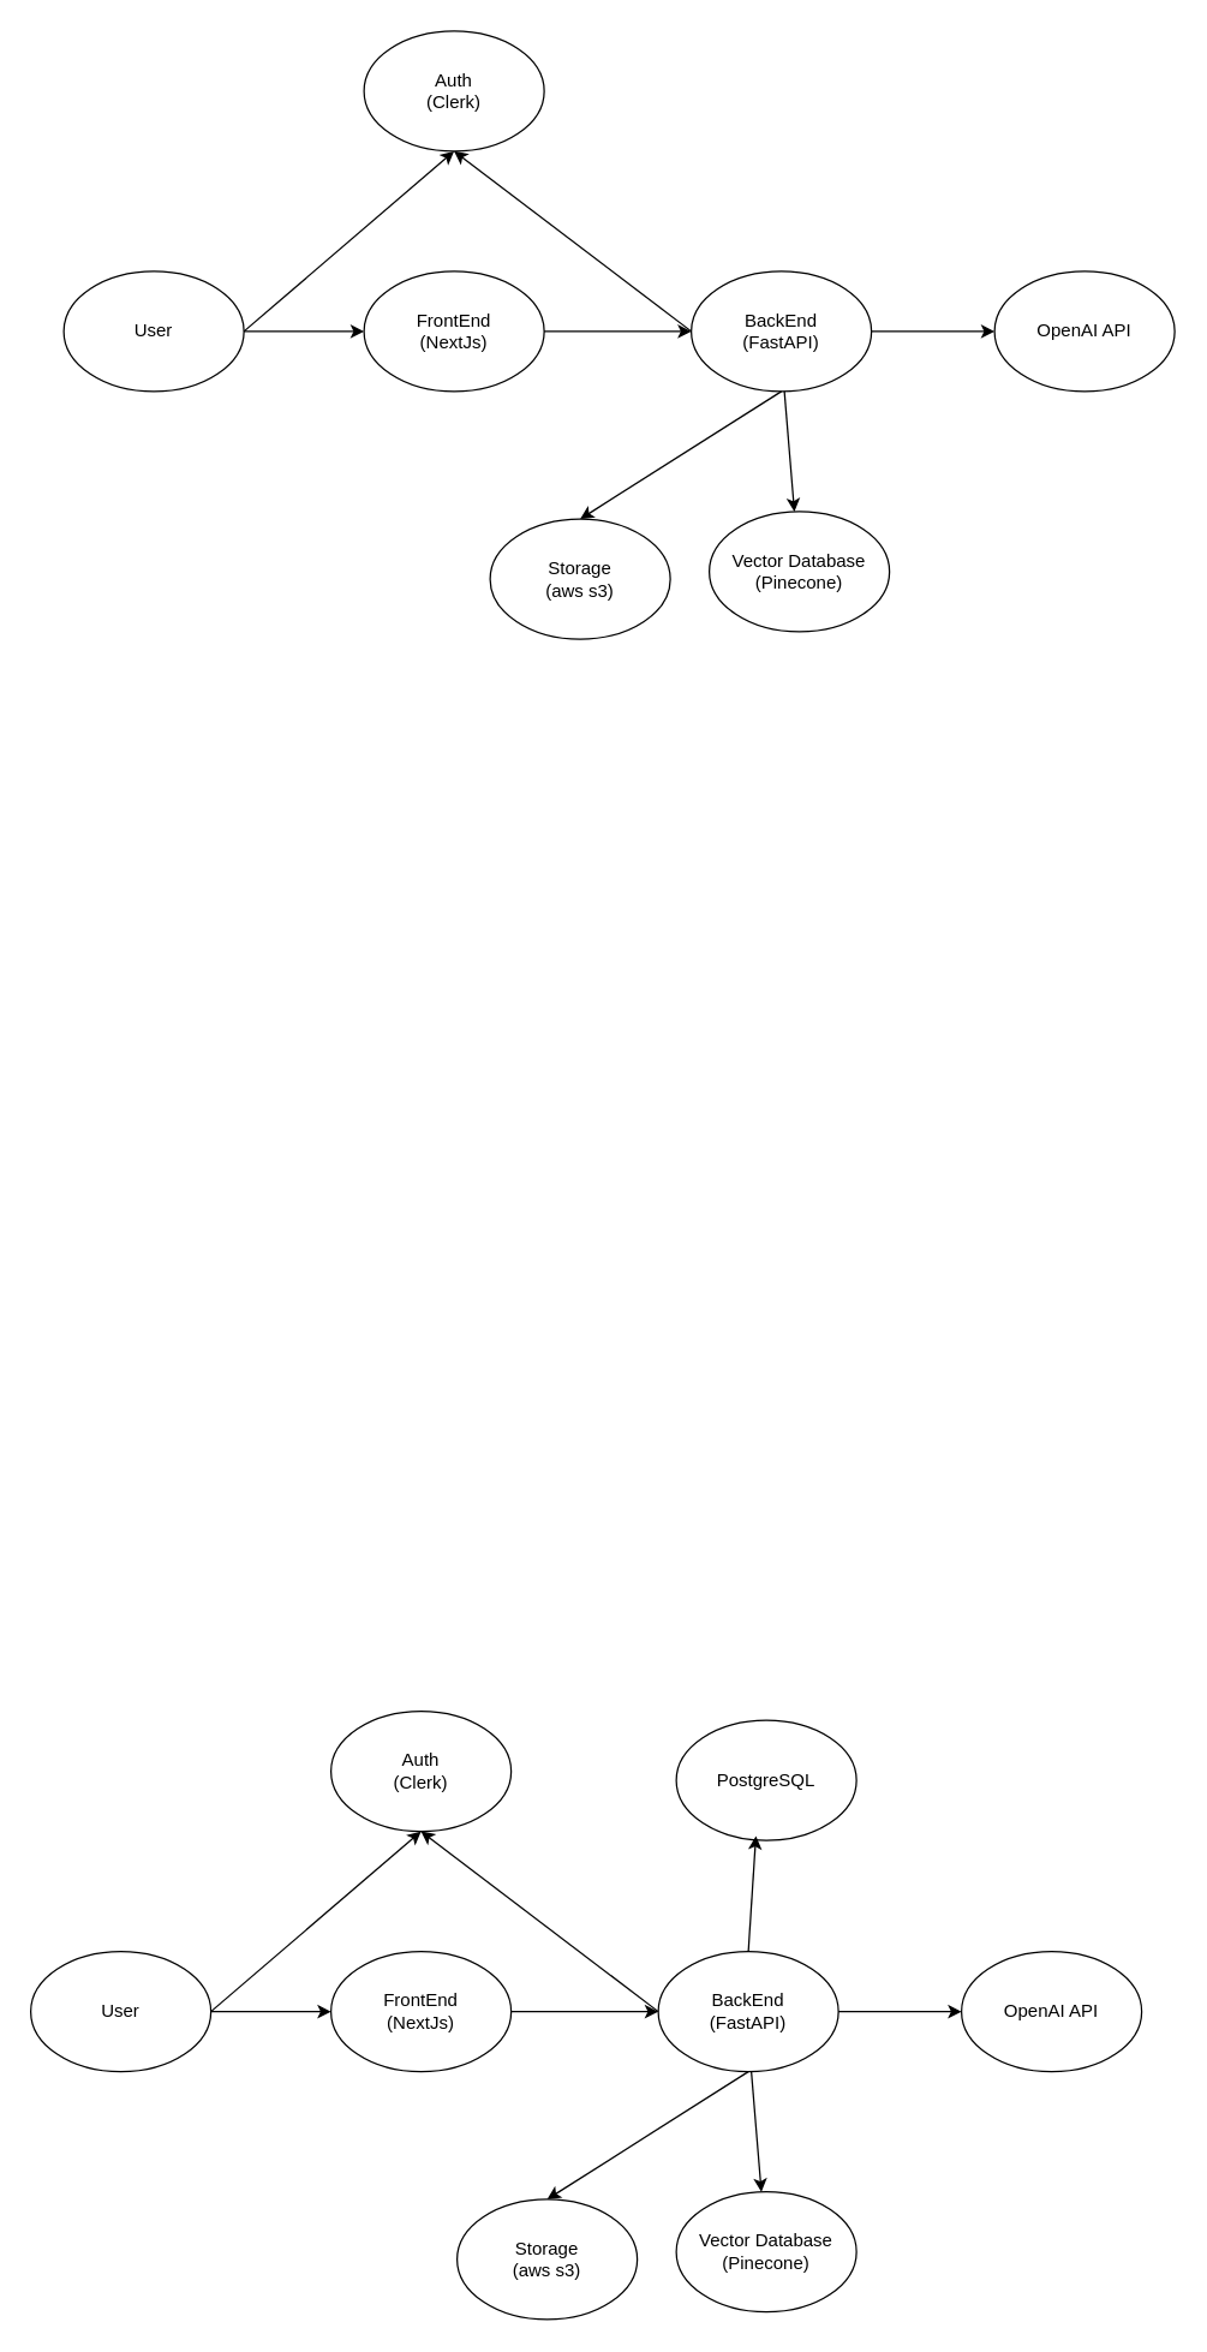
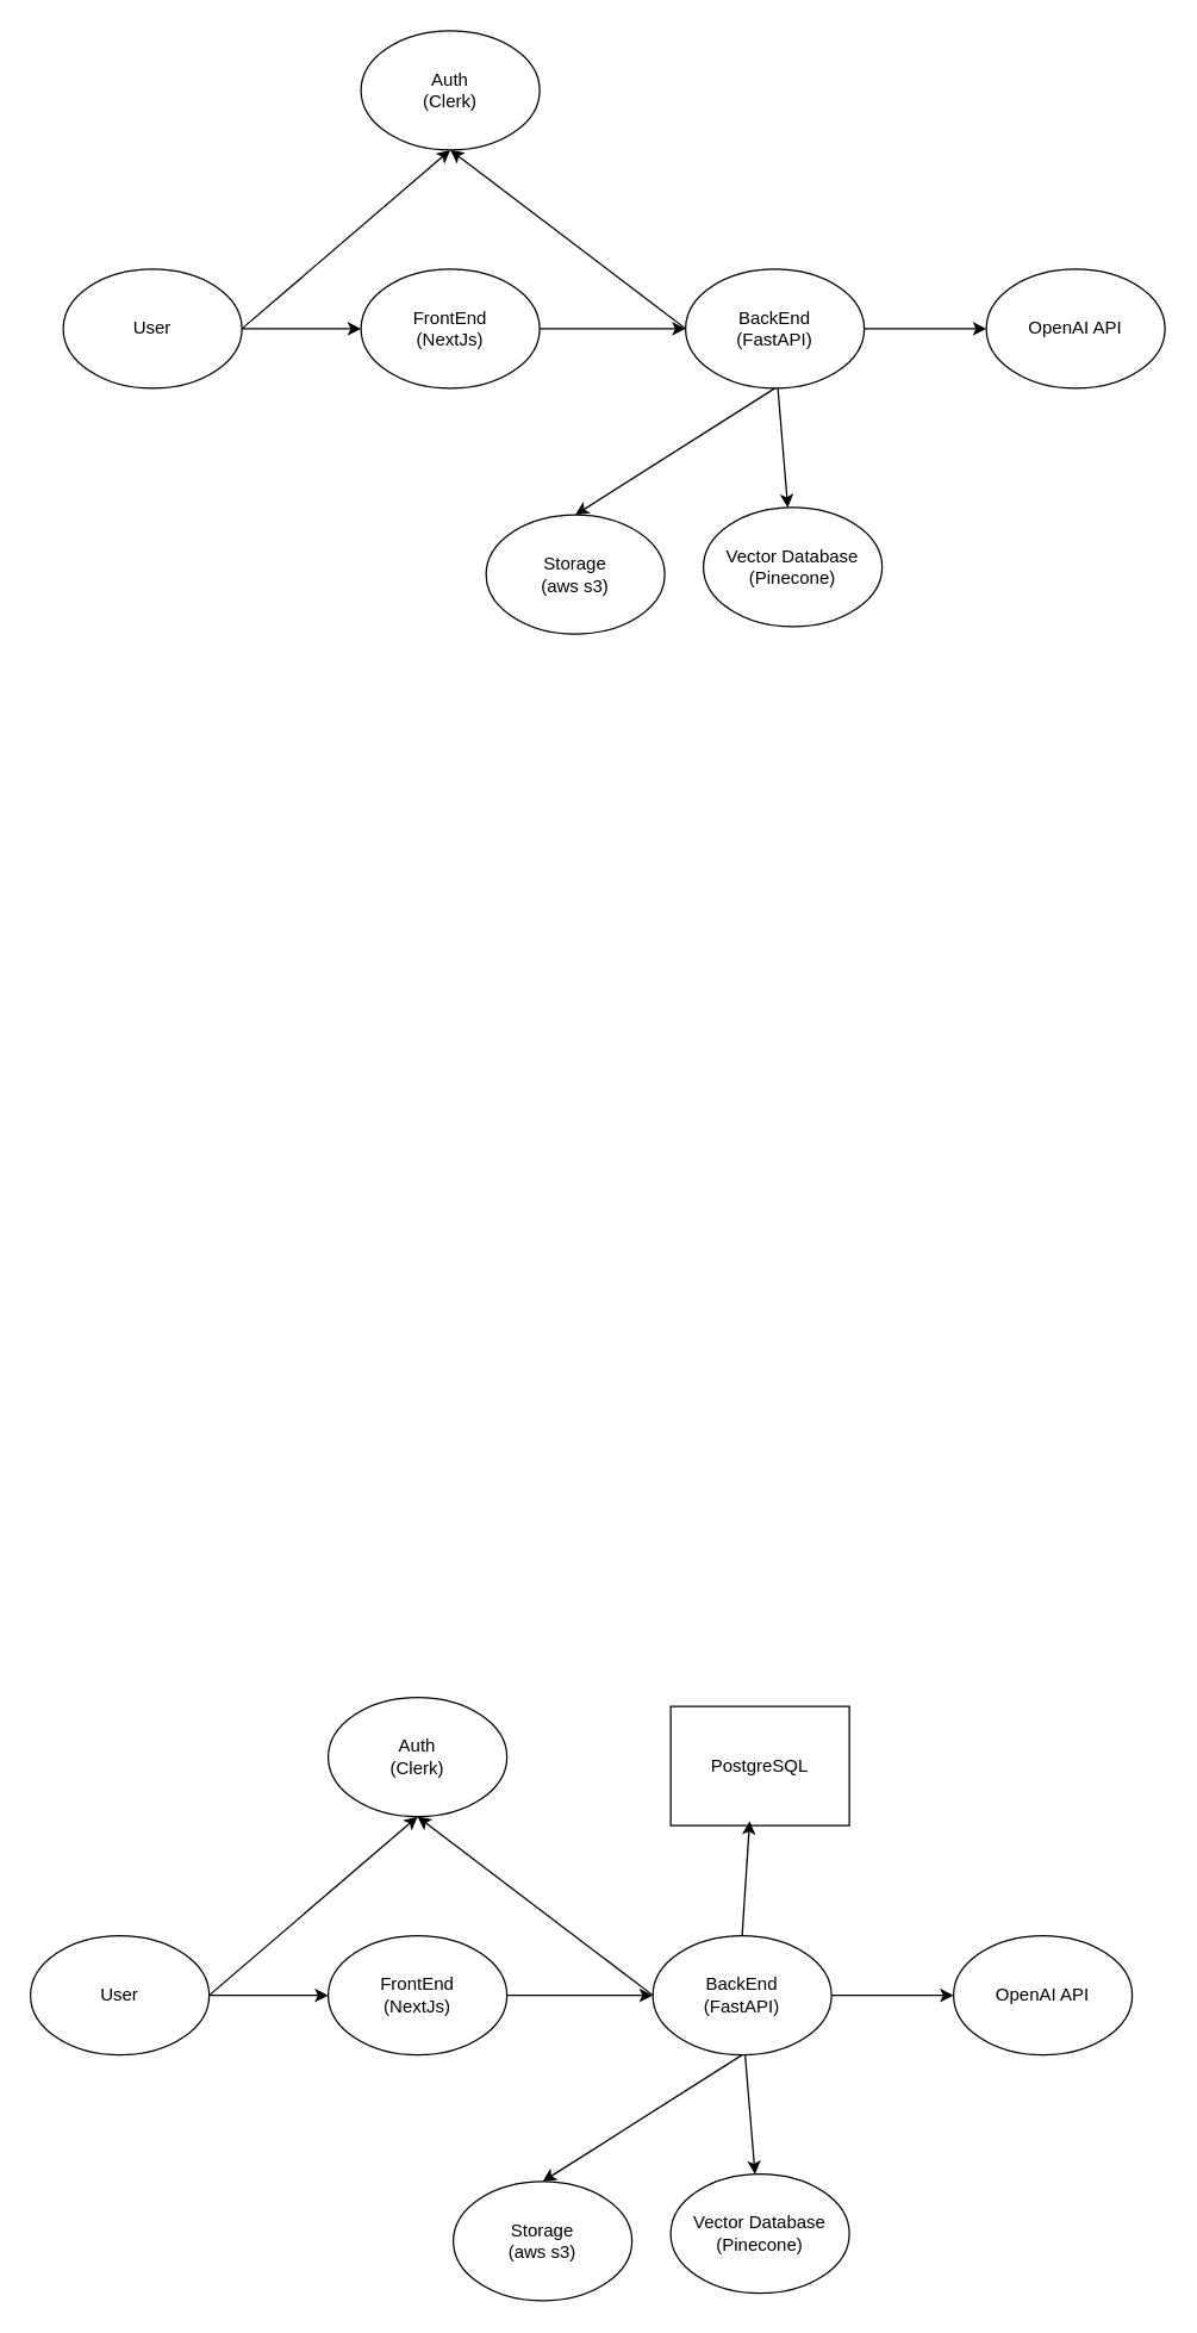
- <mxCell id="30" value="PostgreSQL" style="ellipse;whiteSpace=wrap;html=1;" vertex="1" parent="1"><mxGeometry x="450" y="1145" width="120" height="80" as="geometry" /></mxCell>
+ <mxCell id="30" value="PostgreSQL" style="whiteSpace=wrap;html=1;rounded=0;" vertex="1" parent="1"><mxGeometry x="450" y="1145" width="120" height="80" as="geometry" /></mxCell>
